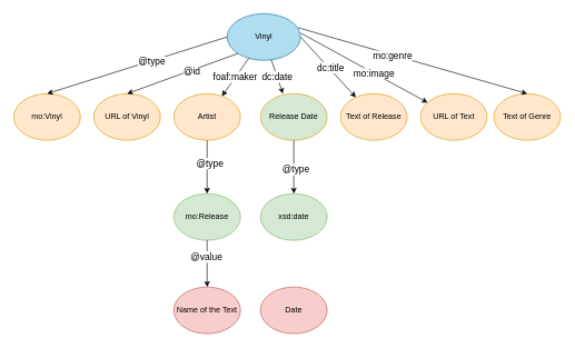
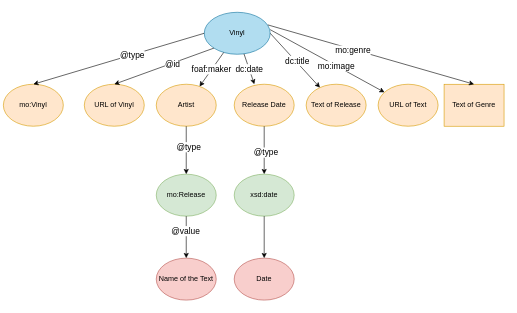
- <mxCell id="3" value="mo:Vinyl" style="ellipse;whiteSpace=wrap;html=1;fillColor=#ffe6cc;strokeColor=#d79b00;" vertex="1" parent="1"><mxGeometry x="20" y="140" width="100" height="70" as="geometry" /></mxCell>
+ <mxCell id="3" value="mo:Vinyl" style="ellipse;whiteSpace=wrap;html=1;fillColor=#ffe6cc;strokeColor=#d79b00;" vertex="1" parent="1"><mxGeometry x="5" y="140" width="100" height="70" as="geometry" /></mxCell>
- <mxCell id="6" value="Release Date" style="ellipse;whiteSpace=wrap;html=1;fillColor=#d5e8d4;strokeColor=#d79b00;" vertex="1" parent="1"><mxGeometry x="390" y="140" width="100" height="70" as="geometry" /></mxCell>
+ <mxCell id="6" value="Release Date" style="ellipse;whiteSpace=wrap;html=1;fillColor=#ffe6cc;strokeColor=#d79b00;" vertex="1" parent="1"><mxGeometry x="390" y="140" width="100" height="70" as="geometry" /></mxCell>
- <mxCell id="15" value="Text of Genre" style="ellipse;whiteSpace=wrap;html=1;fillColor=#ffe6cc;strokeColor=#d79b00;" vertex="1" parent="1"><mxGeometry x="740" y="140" width="100" height="70" as="geometry" /></mxCell>
+ <mxCell id="15" value="Text of Genre" style="whiteSpace=wrap;html=1;fillColor=#ffe6cc;strokeColor=#d79b00;rounded=0;" vertex="1" parent="1"><mxGeometry x="740" y="140" width="100" height="70" as="geometry" /></mxCell>
+ <mxCell id="32" value="" style="endArrow=classic;html=1;rounded=0;exitX=0.5;exitY=1;exitDx=0;exitDy=0;entryX=0.5;entryY=0;entryDx=0;entryDy=0;" edge="1" parent="1" source="24" target="29"><mxGeometry width="50" height="50" relative="1" as="geometry"><mxPoint x="410" y="460" as="sourcePoint" /><mxPoint x="460" y="410" as="targetPoint" /></mxGeometry></mxCell>
